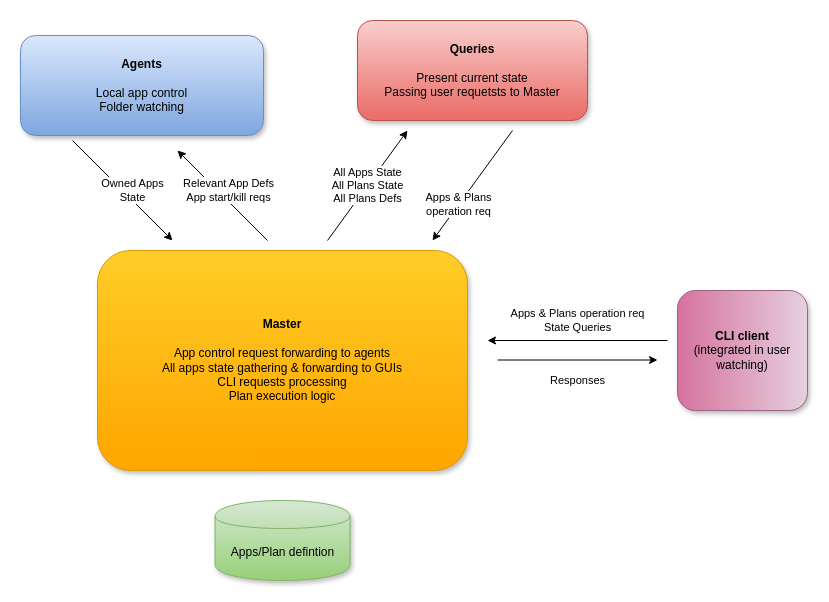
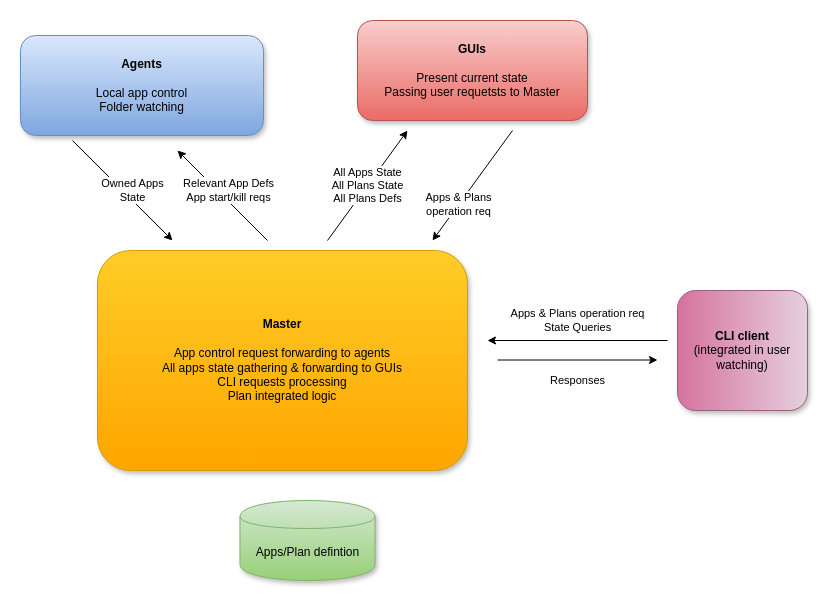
- <mxCell id="4" value="&lt;b&gt;Queries&lt;br&gt;&lt;br&gt;&lt;/b&gt;Present current state&lt;br&gt;Passing user requetsts to Master" style="rounded=1;whiteSpace=wrap;html=1;fillColor=#f8cecc;strokeColor=#b85450;gradientColor=#ea6b66;shadow=1;" parent="1" vertex="1"><mxGeometry x="357" y="20" width="230" height="100" as="geometry" /></mxCell>
+ <mxCell id="4" value="&lt;b&gt;GUIs&lt;br&gt;&lt;br&gt;&lt;/b&gt;Present current state&lt;br&gt;Passing user requetsts to Master" style="rounded=1;whiteSpace=wrap;html=1;fillColor=#f8cecc;strokeColor=#b85450;gradientColor=#ea6b66;shadow=1;" parent="1" vertex="1"><mxGeometry x="357" y="20" width="230" height="100" as="geometry" /></mxCell>
- <mxCell id="2" value="&lt;b&gt;Master&lt;br&gt;&lt;br&gt;&lt;/b&gt;App control request forwarding to agents&lt;br&gt;All apps state gathering &amp;amp; forwarding to GUIs&lt;br&gt;CLI requests processing&lt;br&gt;Plan execution logic" style="rounded=1;whiteSpace=wrap;html=1;fillColor=#ffcd28;strokeColor=#d79b00;gradientColor=#ffa500;shadow=1;" parent="1" vertex="1"><mxGeometry x="97" y="250" width="370" height="220" as="geometry" /></mxCell>
+ <mxCell id="2" value="&lt;b&gt;Master&lt;br&gt;&lt;br&gt;&lt;/b&gt;App control request forwarding to agents&lt;br&gt;All apps state gathering &amp;amp; forwarding to GUIs&lt;br&gt;CLI requests processing&lt;br&gt;Plan integrated logic" style="rounded=1;whiteSpace=wrap;html=1;fillColor=#ffcd28;strokeColor=#d79b00;gradientColor=#ffa500;shadow=1;" parent="1" vertex="1"><mxGeometry x="97" y="250" width="370" height="220" as="geometry" /></mxCell>
- <mxCell id="9" value="Apps/Plan defintion" style="shape=cylinder;whiteSpace=wrap;html=1;boundedLbl=1;backgroundOutline=1;fillColor=#d5e8d4;strokeColor=#82b366;gradientColor=#97d077;shadow=1;" parent="1" vertex="1"><mxGeometry x="214.5" y="500" width="135" height="80" as="geometry" /></mxCell>
+ <mxCell id="9" value="Apps/Plan defintion" style="shape=cylinder;whiteSpace=wrap;html=1;boundedLbl=1;backgroundOutline=1;fillColor=#d5e8d4;strokeColor=#82b366;gradientColor=#97d077;shadow=1;" parent="1" vertex="1"><mxGeometry x="239.5" y="500" width="135" height="80" as="geometry" /></mxCell>
